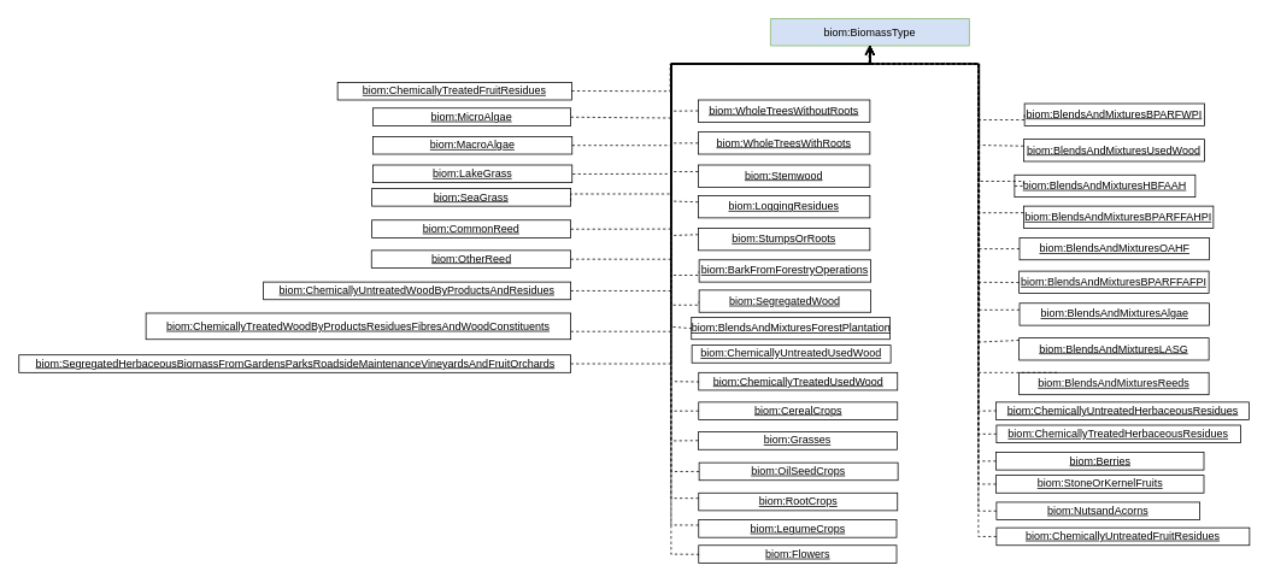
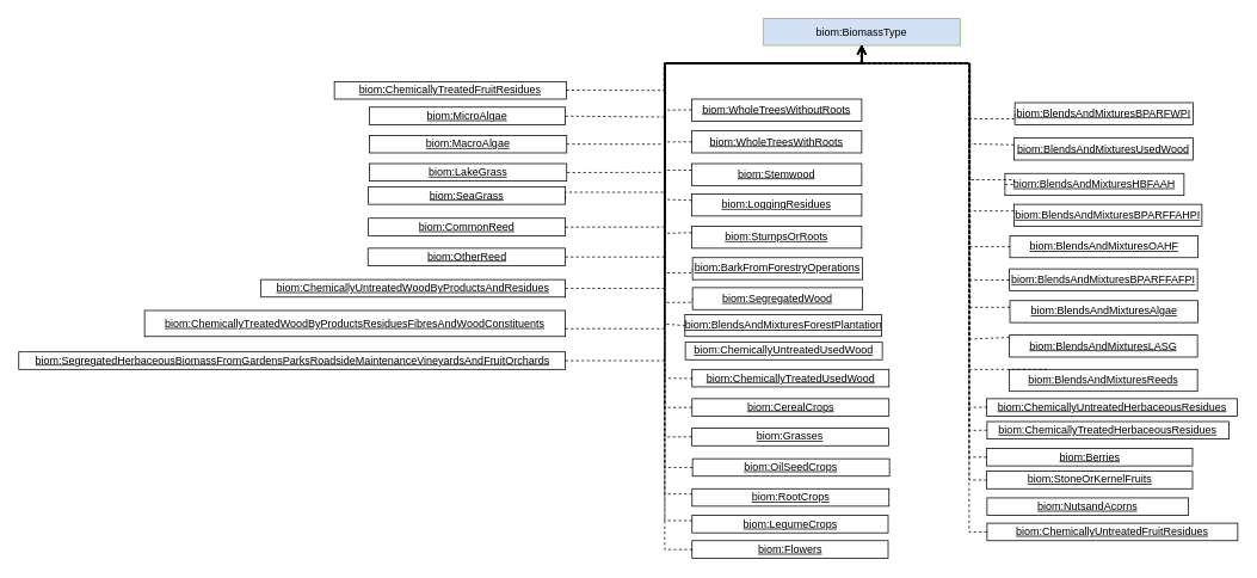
- <mxCell id="47" value="" style="endArrow=open;html=1;fontColor=#000099;endFill=0;dashed=1;endSize=8;edgeStyle=orthogonalEdgeStyle;arcSize=0;exitX=0;exitY=0.5;exitDx=0;exitDy=0;" parent="1" source="42" target="2" edge="1"><mxGeometry width="50" height="50" relative="1" as="geometry"><mxPoint x="822" y="848" as="sourcePoint" /><mxPoint x="1024" y="50" as="targetPoint" /><Array as="points"><mxPoint x="1082" y="565" /><mxPoint x="1082" y="70" /><mxPoint x="962" y="70" /></Array></mxGeometry></mxCell>
